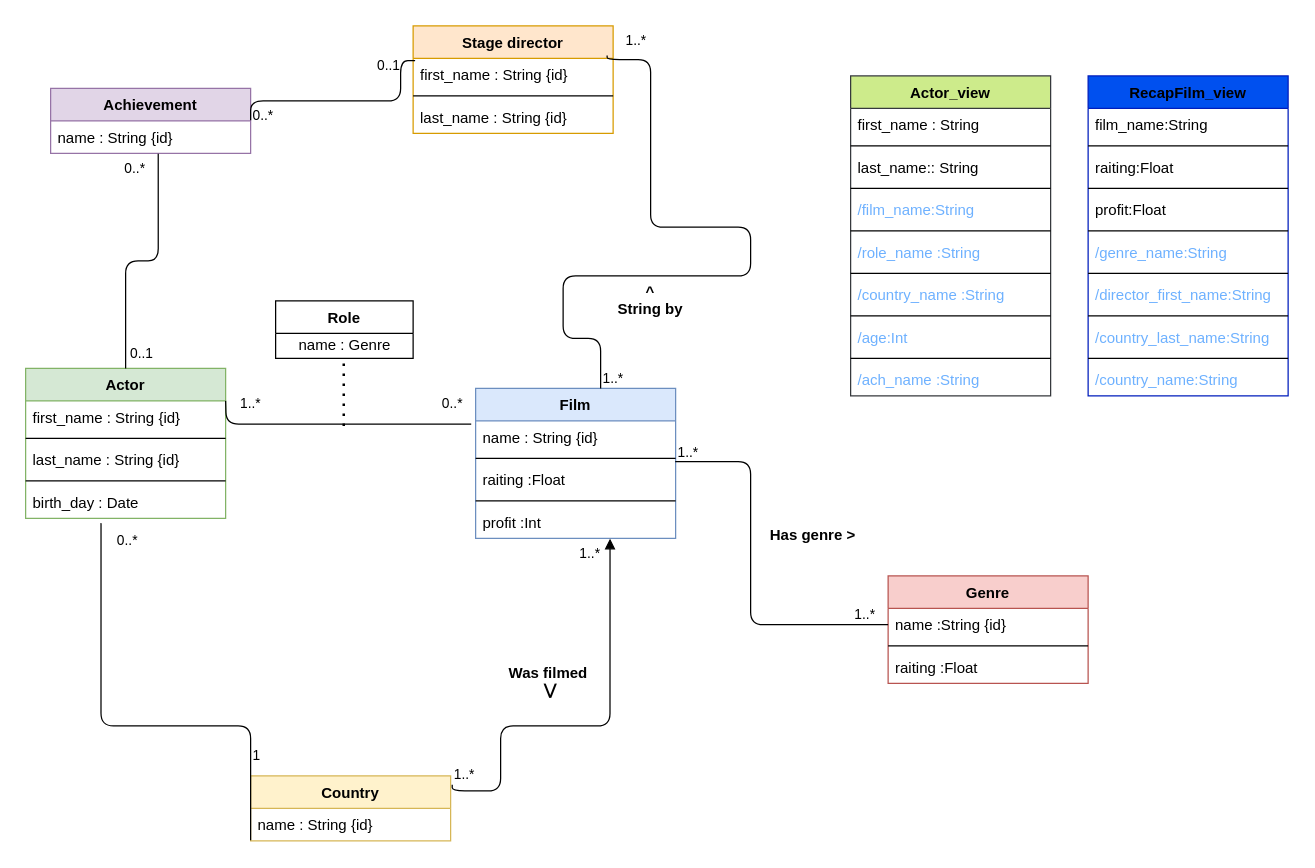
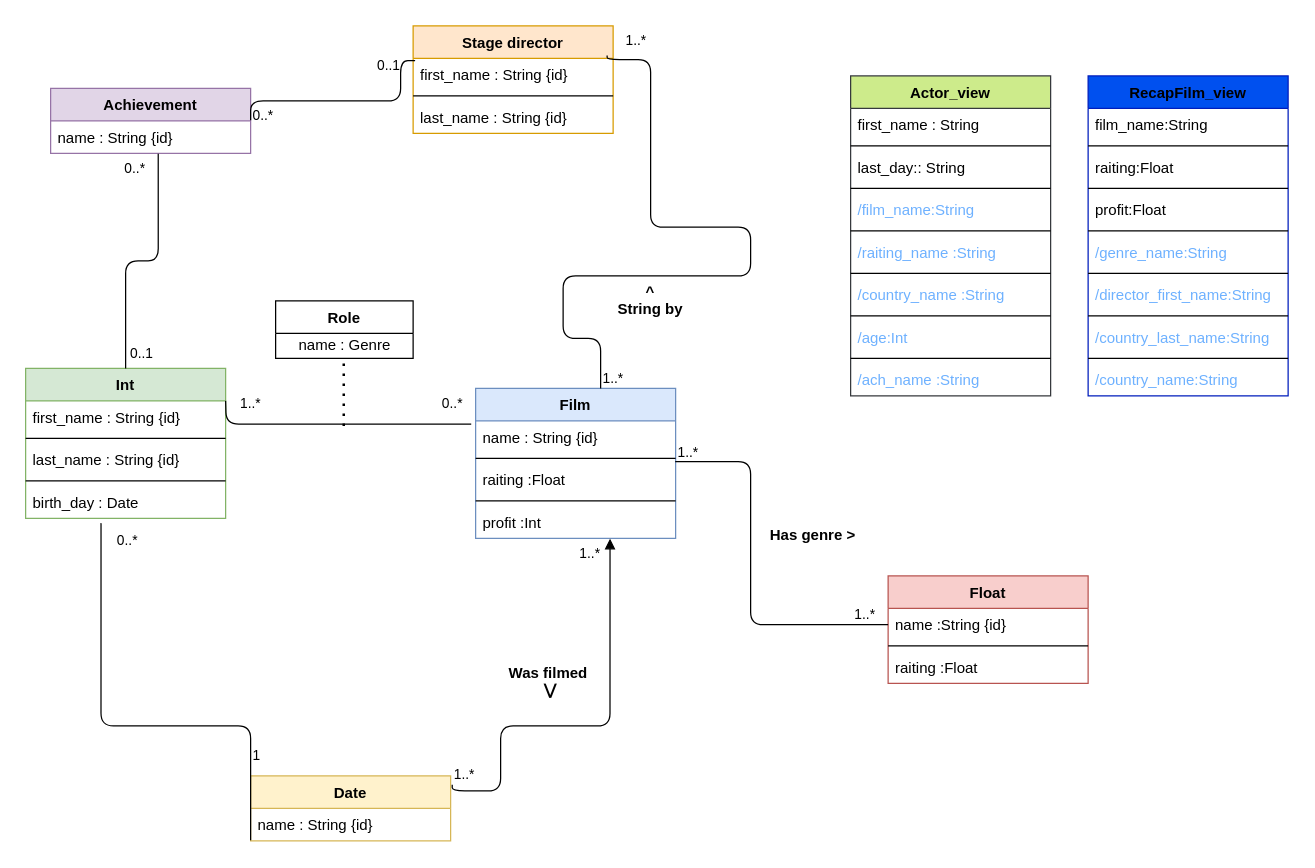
- <mxCell id="56" value="last_name:: String " style="text;strokeColor=none;fillColor=none;align=left;verticalAlign=top;spacingLeft=4;spacingRight=4;overflow=hidden;rotatable=0;points=[[0,0.5],[1,0.5]];portConstraint=eastwest;" parent="53" vertex="1"><mxGeometry y="60" width="160" height="26" as="geometry" /></mxCell>
+ <mxCell id="56" value="last_day:: String " style="text;strokeColor=none;fillColor=none;align=left;verticalAlign=top;spacingLeft=4;spacingRight=4;overflow=hidden;rotatable=0;points=[[0,0.5],[1,0.5]];portConstraint=eastwest;" parent="53" vertex="1"><mxGeometry y="60" width="160" height="26" as="geometry" /></mxCell>
- <mxCell id="60" value="/role_name :String" style="text;strokeColor=none;fillColor=none;align=left;verticalAlign=top;spacingLeft=4;spacingRight=4;overflow=hidden;rotatable=0;points=[[0,0.5],[1,0.5]];portConstraint=eastwest;fontColor=#6EB1FF;" parent="53" vertex="1"><mxGeometry y="128" width="160" height="26" as="geometry" /></mxCell>
+ <mxCell id="60" value="/raiting_name :String" style="text;strokeColor=none;fillColor=none;align=left;verticalAlign=top;spacingLeft=4;spacingRight=4;overflow=hidden;rotatable=0;points=[[0,0.5],[1,0.5]];portConstraint=eastwest;fontColor=#6EB1FF;" parent="53" vertex="1"><mxGeometry y="128" width="160" height="26" as="geometry" /></mxCell>
- <mxCell id="2" value="Actor" style="swimlane;fontStyle=1;align=center;verticalAlign=top;childLayout=stackLayout;horizontal=1;startSize=26;horizontalStack=0;resizeParent=1;resizeParentMax=0;resizeLast=0;collapsible=1;marginBottom=0;fillColor=#d5e8d4;strokeColor=#82b366;" parent="1" vertex="1"><mxGeometry x="20" y="294" width="160" height="120" as="geometry" /></mxCell>
+ <mxCell id="2" value="Int" style="swimlane;fontStyle=1;align=center;verticalAlign=top;childLayout=stackLayout;horizontal=1;startSize=26;horizontalStack=0;resizeParent=1;resizeParentMax=0;resizeLast=0;collapsible=1;marginBottom=0;fillColor=#d5e8d4;strokeColor=#82b366;" parent="1" vertex="1"><mxGeometry x="20" y="294" width="160" height="120" as="geometry" /></mxCell>
- <mxCell id="17" value="Genre" style="swimlane;fontStyle=1;align=center;verticalAlign=top;childLayout=stackLayout;horizontal=1;startSize=26;horizontalStack=0;resizeParent=1;resizeParentMax=0;resizeLast=0;collapsible=1;marginBottom=0;fillColor=#f8cecc;strokeColor=#b85450;" parent="1" vertex="1"><mxGeometry x="710" y="460" width="160" height="86" as="geometry" /></mxCell>
+ <mxCell id="17" value="Float" style="swimlane;fontStyle=1;align=center;verticalAlign=top;childLayout=stackLayout;horizontal=1;startSize=26;horizontalStack=0;resizeParent=1;resizeParentMax=0;resizeLast=0;collapsible=1;marginBottom=0;fillColor=#f8cecc;strokeColor=#b85450;" parent="1" vertex="1"><mxGeometry x="710" y="460" width="160" height="86" as="geometry" /></mxCell>
- <mxCell id="24" value="Country" style="swimlane;fontStyle=1;align=center;verticalAlign=top;childLayout=stackLayout;horizontal=1;startSize=26;horizontalStack=0;resizeParent=1;resizeParentMax=0;resizeLast=0;collapsible=1;marginBottom=0;fillColor=#fff2cc;strokeColor=#d6b656;" parent="1" vertex="1"><mxGeometry x="200" y="620" width="160" height="52" as="geometry" /></mxCell>
+ <mxCell id="24" value="Date" style="swimlane;fontStyle=1;align=center;verticalAlign=top;childLayout=stackLayout;horizontal=1;startSize=26;horizontalStack=0;resizeParent=1;resizeParentMax=0;resizeLast=0;collapsible=1;marginBottom=0;fillColor=#fff2cc;strokeColor=#d6b656;" parent="1" vertex="1"><mxGeometry x="200" y="620" width="160" height="52" as="geometry" /></mxCell>
